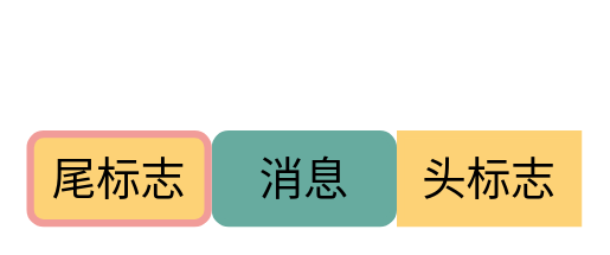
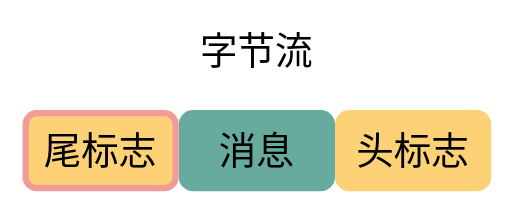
+ <mxCell id="2" value="字节流" style="text;html=1;strokeColor=none;fillColor=none;align=center;verticalAlign=middle;whiteSpace=wrap;rounded=0;fontSize=30;" parent="1" vertex="1"><mxGeometry x="130" y="20" width="150" height="40" as="geometry" /></mxCell>
- <mxCell id="4" value="&lt;font style=&quot;font-size: 30px&quot;&gt;头标志&lt;/font&gt;" style="whiteSpace=wrap;html=1;strokeWidth=5;fillColor=#FDD276;strokeColor=#FDD276;fontSize=30;rounded=0;" vertex="1" parent="1"><mxGeometry x="270" y="90" width="120" height="60" as="geometry" /></mxCell>
+ <mxCell id="4" value="&lt;font style=&quot;font-size: 30px&quot;&gt;头标志&lt;/font&gt;" style="rounded=1;whiteSpace=wrap;html=1;strokeWidth=5;fillColor=#FDD276;strokeColor=#FDD276;fontSize=30;" vertex="1" parent="1"><mxGeometry x="270" y="90" width="120" height="60" as="geometry" /></mxCell>
